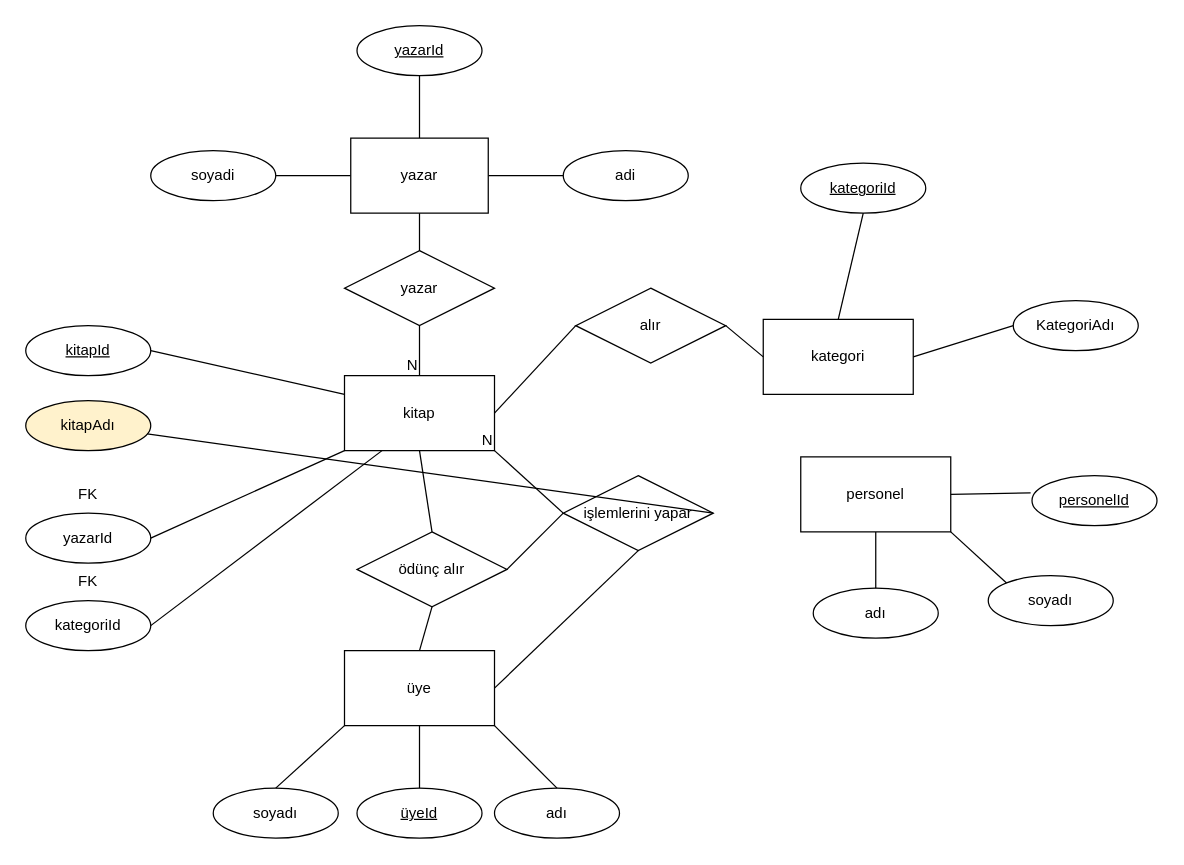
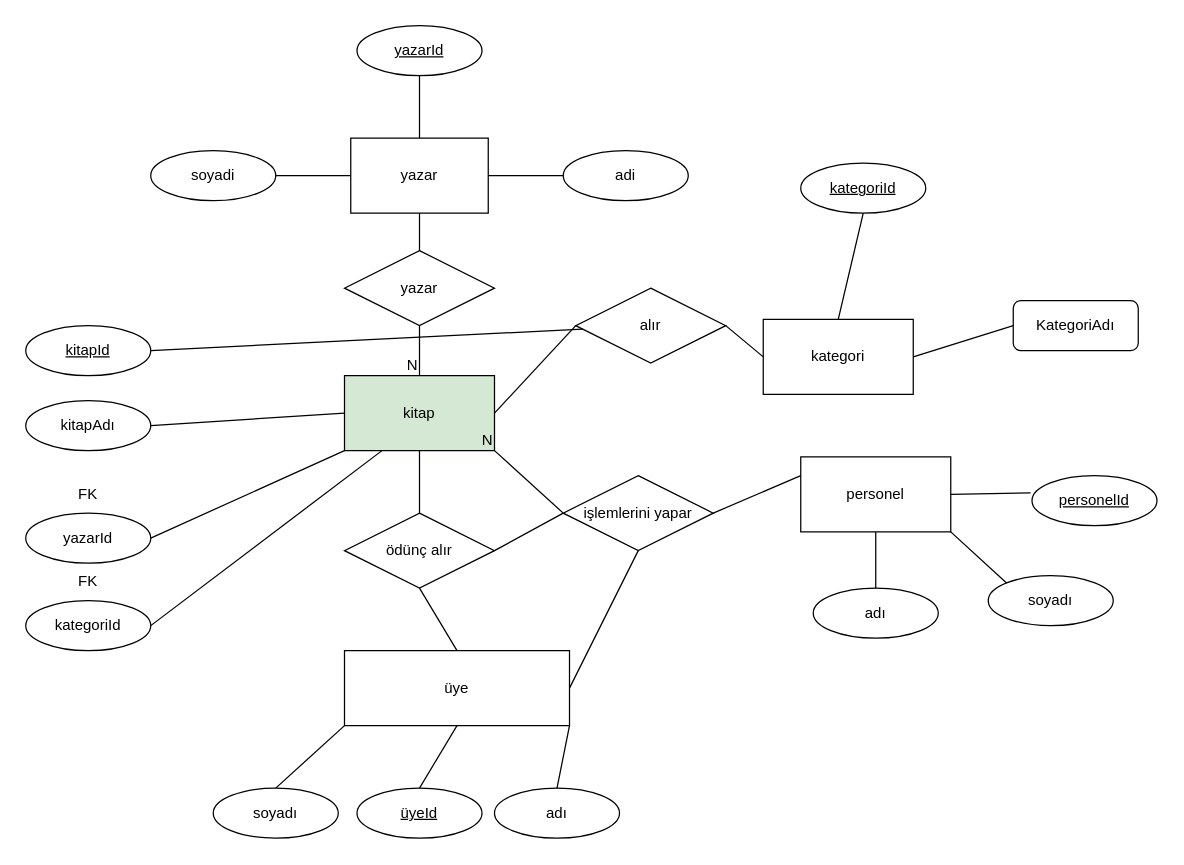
- <mxCell id="11" value="KategoriAdı" style="ellipse;whiteSpace=wrap;html=1;align=center;" parent="1" vertex="1"><mxGeometry x="810" y="240" width="100" height="40" as="geometry" /></mxCell>
+ <mxCell id="11" value="KategoriAdı" style="whiteSpace=wrap;html=1;align=center;rounded=1;" parent="1" vertex="1"><mxGeometry x="810" y="240" width="100" height="40" as="geometry" /></mxCell>
- <mxCell id="36" value="" style="endArrow=none;html=1;rounded=0;exitX=1;exitY=0.5;exitDx=0;exitDy=0;entryX=0;entryY=0.25;entryDx=0;entryDy=0;" parent="1" source="32" target="5" edge="1"><mxGeometry relative="1" as="geometry"><mxPoint x="160" y="380" as="sourcePoint" /><mxPoint x="345" y="270" as="targetPoint" /></mxGeometry></mxCell>
+ <mxCell id="36" value="" style="endArrow=none;html=1;rounded=0;exitX=1;exitY=0.5;exitDx=0;exitDy=0;" parent="1" source="32" target="21" edge="1"><mxGeometry relative="1" as="geometry"><mxPoint x="160" y="380" as="sourcePoint" /><mxPoint x="345" y="270" as="targetPoint" /></mxGeometry></mxCell>
- <mxCell id="5" value="kitap" style="rounded=0;whiteSpace=wrap;html=1;" parent="1" vertex="1"><mxGeometry x="275" y="300" width="120" height="60" as="geometry" /></mxCell>
+ <mxCell id="5" value="kitap" style="rounded=0;whiteSpace=wrap;html=1;fillColor=#d5e8d4;" parent="1" vertex="1"><mxGeometry x="275" y="300" width="120" height="60" as="geometry" /></mxCell>
+ <mxCell id="35" value="" style="endArrow=none;html=1;rounded=0;exitX=1;exitY=0.5;exitDx=0;exitDy=0;entryX=0;entryY=0.5;entryDx=0;entryDy=0;" parent="1" source="31" target="5" edge="1"><mxGeometry relative="1" as="geometry"><mxPoint x="180" y="410" as="sourcePoint" /><mxPoint x="365" y="300" as="targetPoint" /></mxGeometry></mxCell>
- <mxCell id="31" value="kitapAdı" style="ellipse;whiteSpace=wrap;html=1;align=center;fillColor=#fff2cc;" parent="1" vertex="1"><mxGeometry x="20" y="320" width="100" height="40" as="geometry" /></mxCell>
+ <mxCell id="31" value="kitapAdı" style="ellipse;whiteSpace=wrap;html=1;align=center;" parent="1" vertex="1"><mxGeometry x="20" y="320" width="100" height="40" as="geometry" /></mxCell>
- <mxCell id="52" value="" style="endArrow=none;html=1;rounded=0;exitX=1;exitY=0.5;exitDx=0;exitDy=0;" parent="1" source="23" target="31" edge="1"><mxGeometry relative="1" as="geometry"><mxPoint x="540" y="470" as="sourcePoint" /><mxPoint x="605" y="525" as="targetPoint" /></mxGeometry></mxCell>
+ <mxCell id="52" value="" style="endArrow=none;html=1;rounded=0;exitX=1;exitY=0.5;exitDx=0;exitDy=0;entryX=0;entryY=0.25;entryDx=0;entryDy=0;" parent="1" source="23" target="4" edge="1"><mxGeometry relative="1" as="geometry"><mxPoint x="540" y="470" as="sourcePoint" /><mxPoint x="605" y="525" as="targetPoint" /></mxGeometry></mxCell>
- <mxCell id="24" value="ödünç alır" style="shape=rhombus;perimeter=rhombusPerimeter;whiteSpace=wrap;html=1;align=center;" parent="1" vertex="1"><mxGeometry x="285" y="425" width="120" height="60" as="geometry" /></mxCell>
+ <mxCell id="24" value="ödünç alır" style="shape=rhombus;perimeter=rhombusPerimeter;whiteSpace=wrap;html=1;align=center;" parent="1" vertex="1"><mxGeometry x="275" y="410" width="120" height="60" as="geometry" /></mxCell>
- <mxCell id="3" value="üye" style="rounded=0;whiteSpace=wrap;html=1;" parent="1" vertex="1"><mxGeometry x="275" y="520" width="120" height="60" as="geometry" /></mxCell>
+ <mxCell id="3" value="üye" style="rounded=0;whiteSpace=wrap;html=1;" parent="1" vertex="1"><mxGeometry x="275" y="520" width="180" height="60" as="geometry" /></mxCell>
